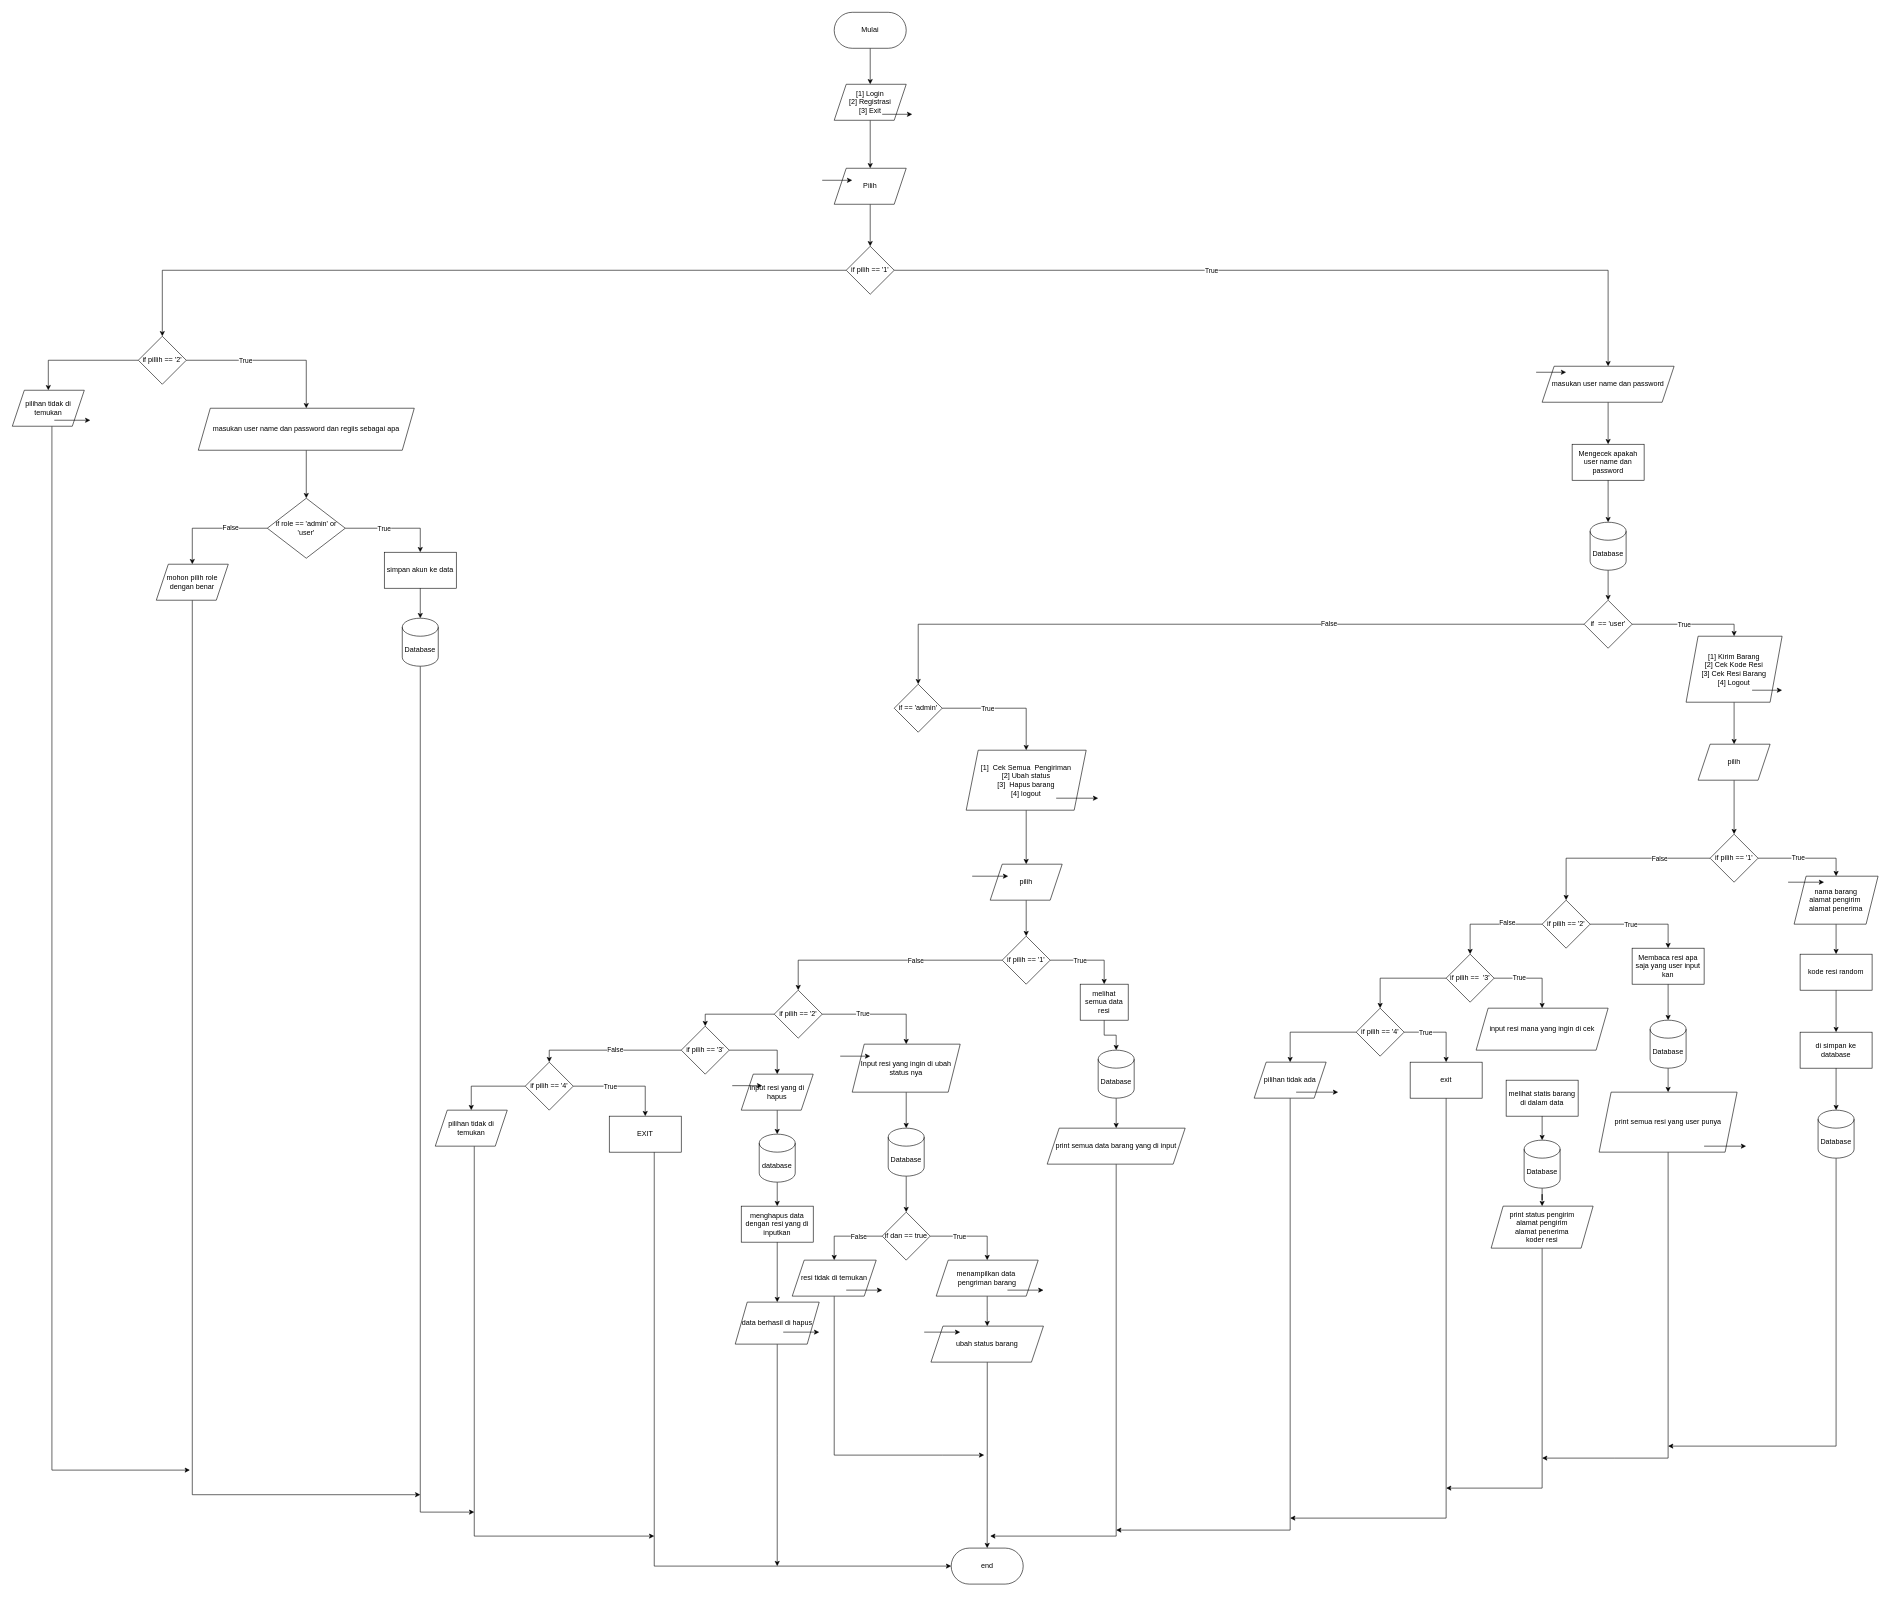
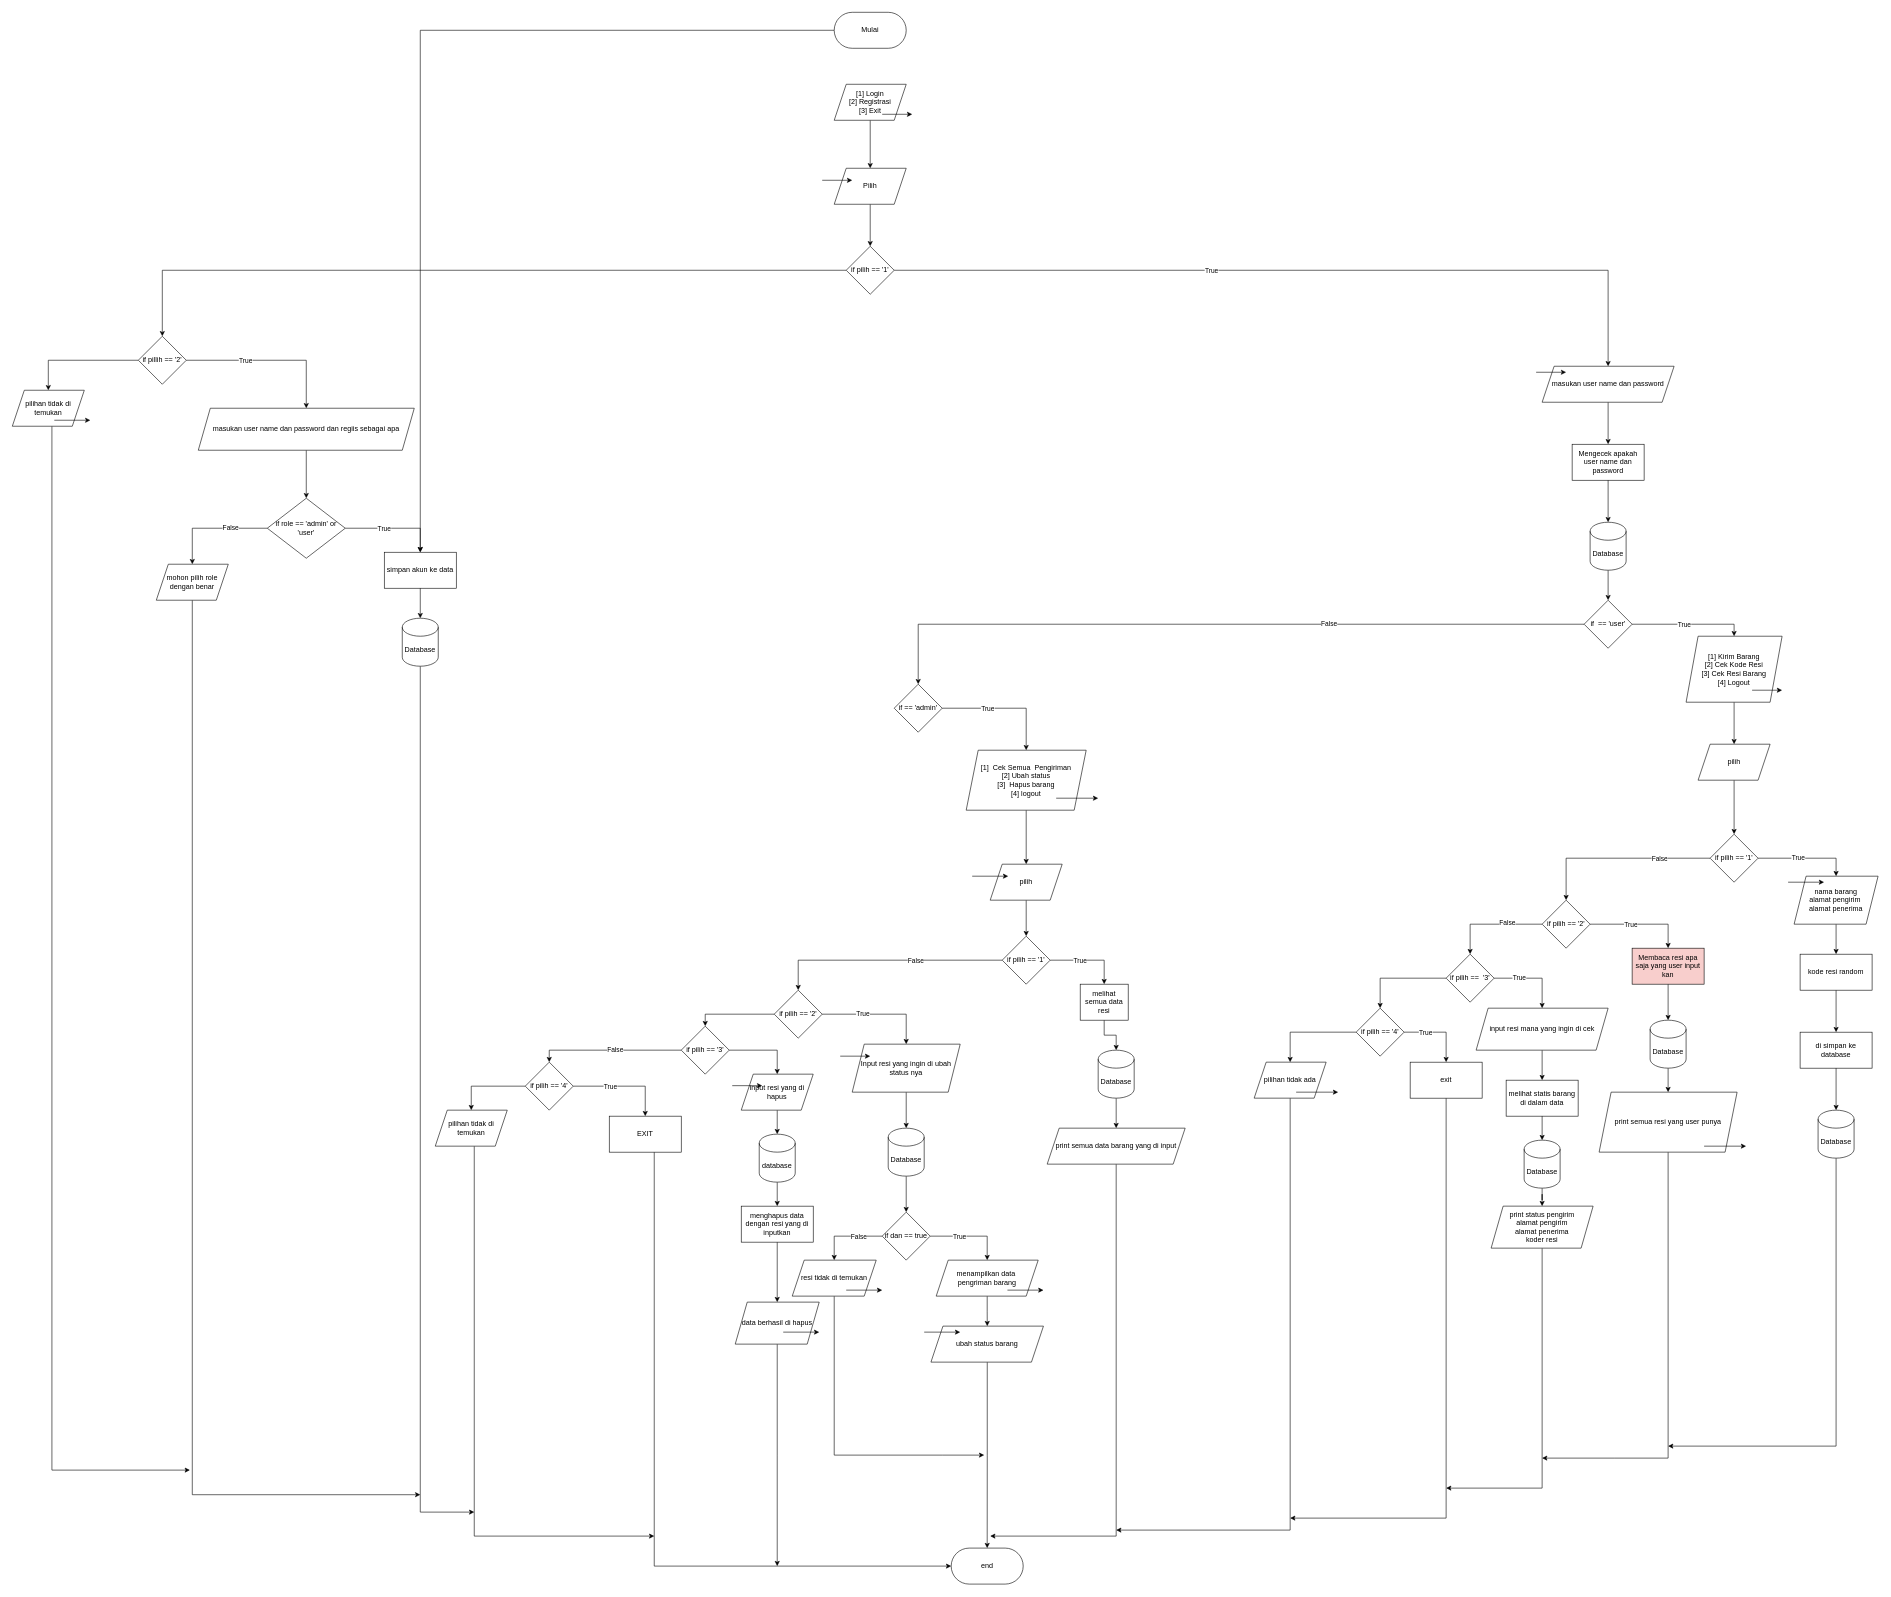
- <mxCell id="2" style="edgeStyle=orthogonalEdgeStyle;rounded=0;orthogonalLoop=1;jettySize=auto;html=1;entryX=0.5;entryY=0;entryDx=0;entryDy=0;" edge="1" parent="1" source="3" target="5"><mxGeometry relative="1" as="geometry" /></mxCell>
+ <mxCell id="2" style="edgeStyle=orthogonalEdgeStyle;rounded=0;orthogonalLoop=1;jettySize=auto;html=1;" edge="1" parent="1" source="3" target="142"><mxGeometry relative="1" as="geometry" /></mxCell>
- <mxCell id="51" value="Membaca resi apa saja yang user input kan" style="rounded=0;whiteSpace=wrap;html=1;" vertex="1" parent="1"><mxGeometry x="2720" y="1580" width="120" height="60" as="geometry" /></mxCell>
+ <mxCell id="51" value="Membaca resi apa saja yang user input kan" style="rounded=0;whiteSpace=wrap;html=1;fillColor=#f8cecc;" vertex="1" parent="1"><mxGeometry x="2720" y="1580" width="120" height="60" as="geometry" /></mxCell>
+ <mxCell id="66" style="edgeStyle=orthogonalEdgeStyle;rounded=0;orthogonalLoop=1;jettySize=auto;html=1;entryX=0.5;entryY=0;entryDx=0;entryDy=0;" edge="1" parent="1" source="67" target="61"><mxGeometry relative="1" as="geometry" /></mxCell>
